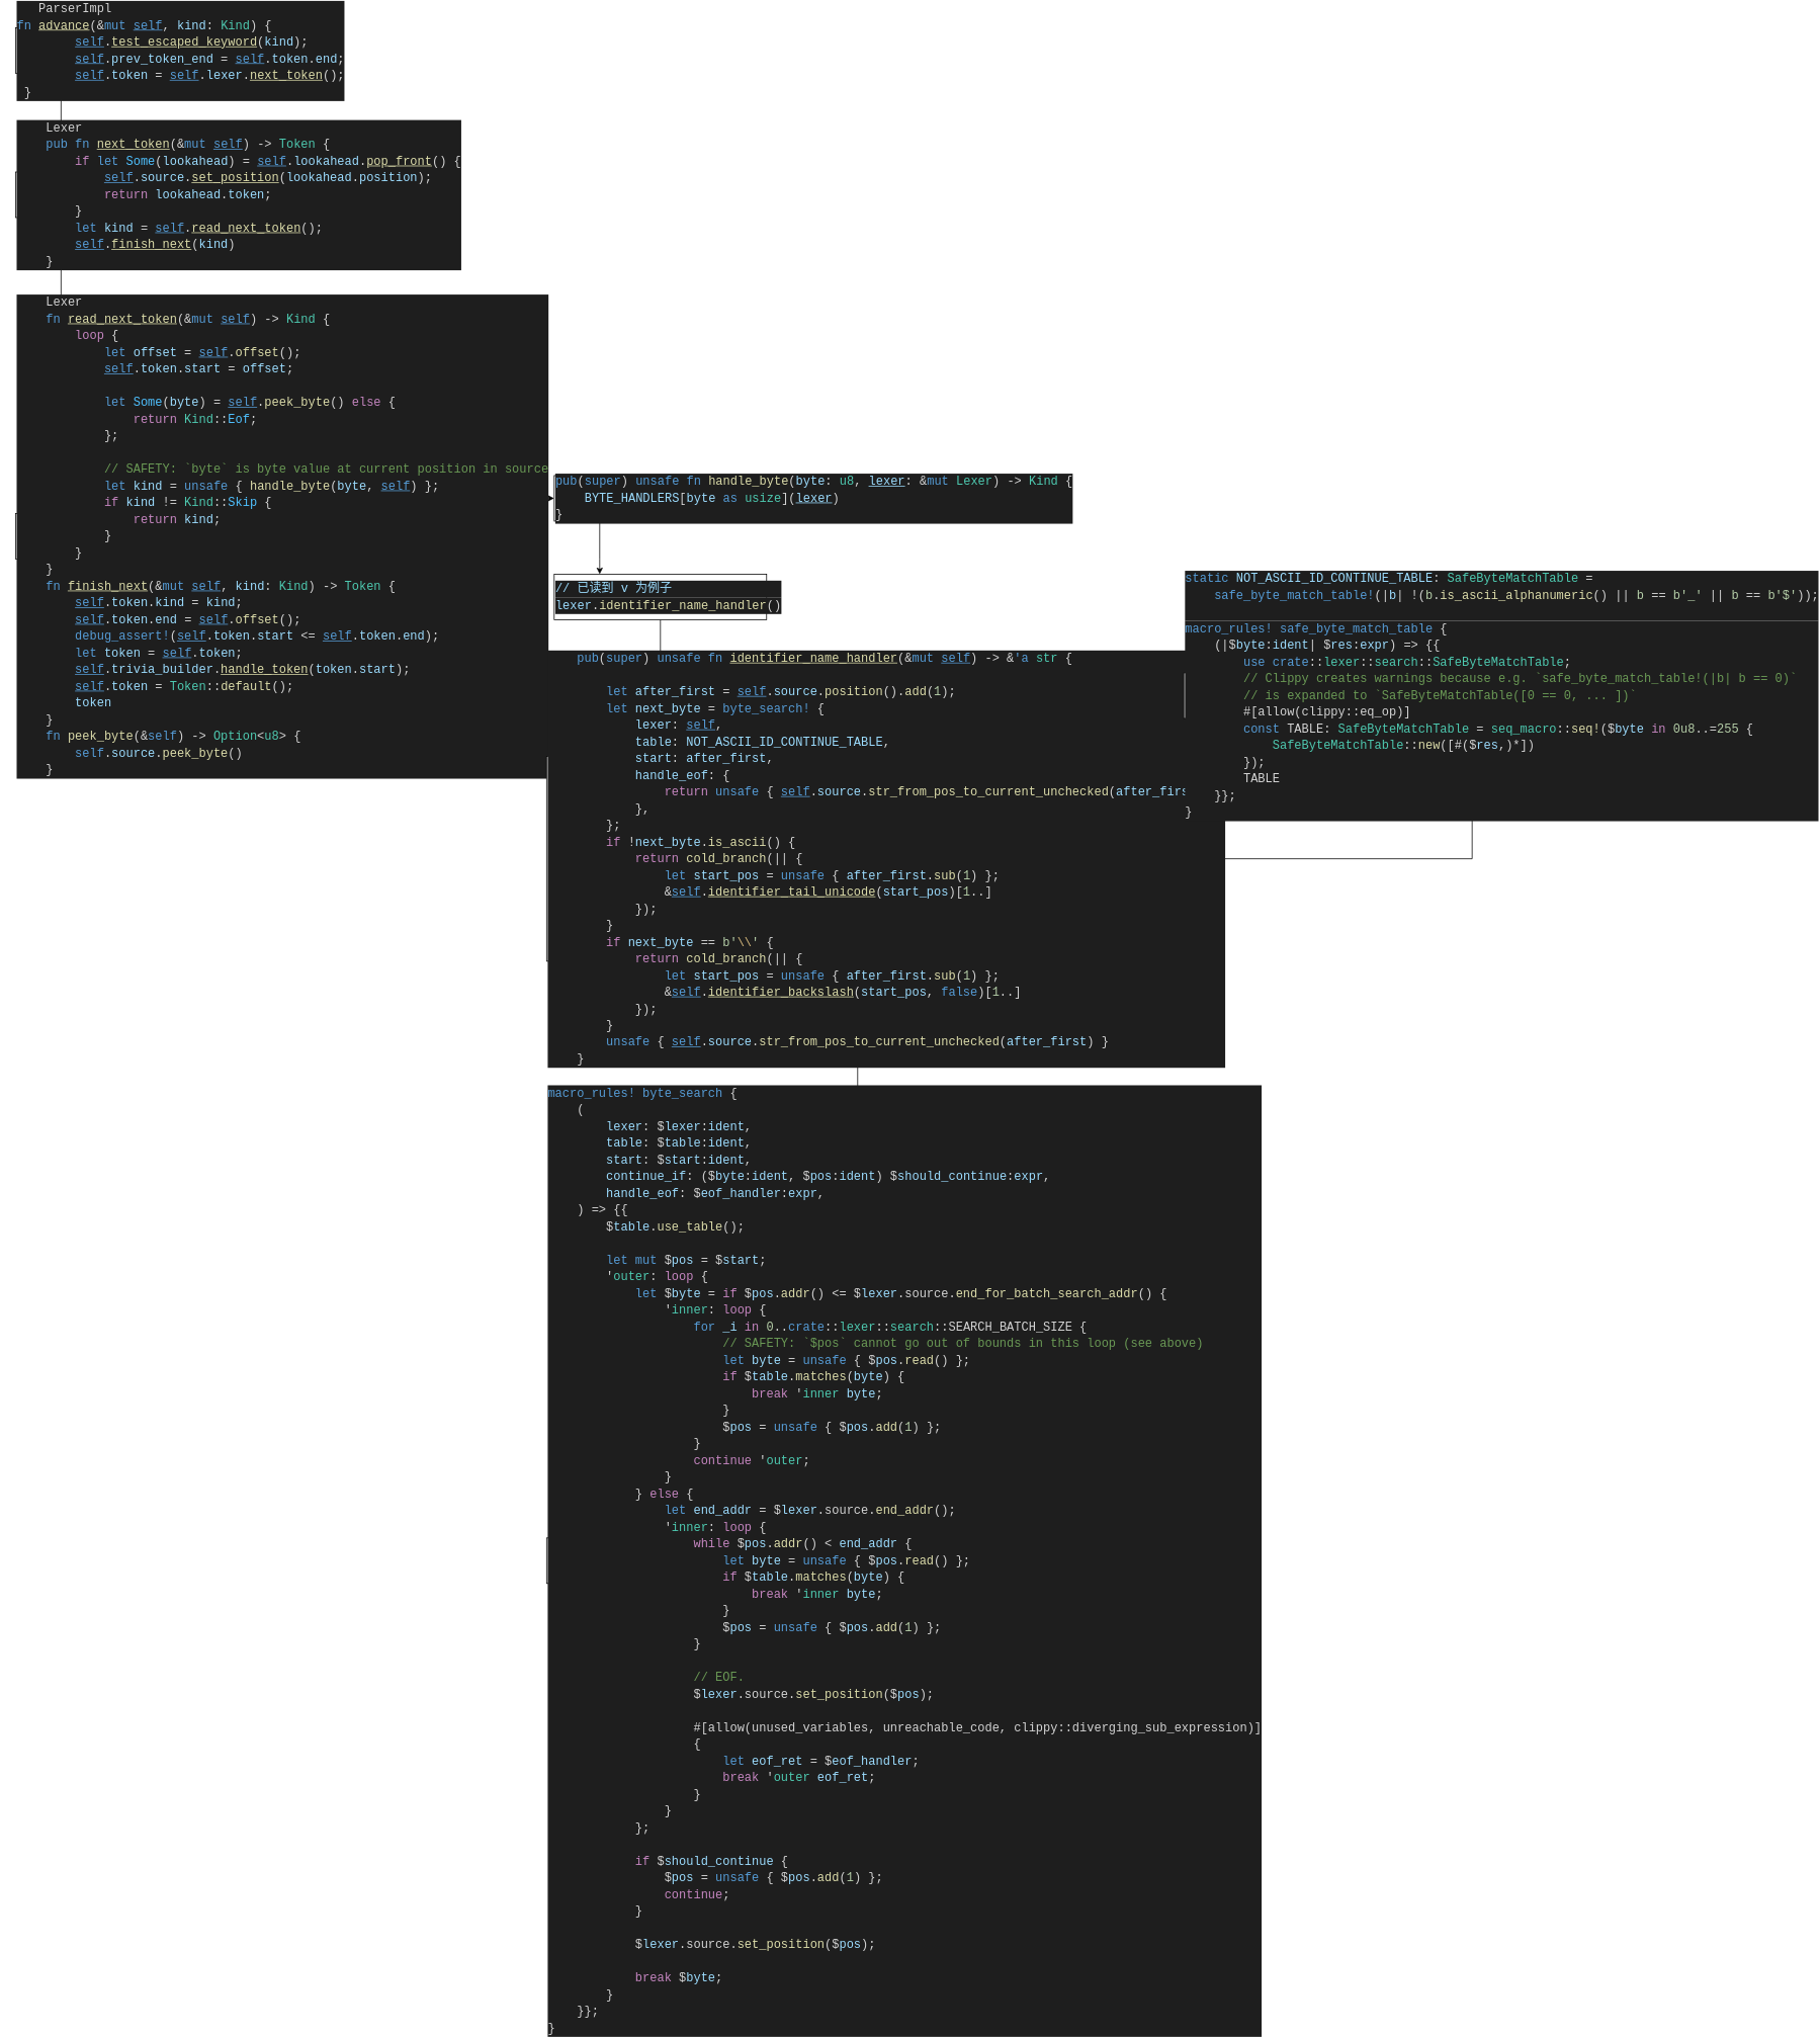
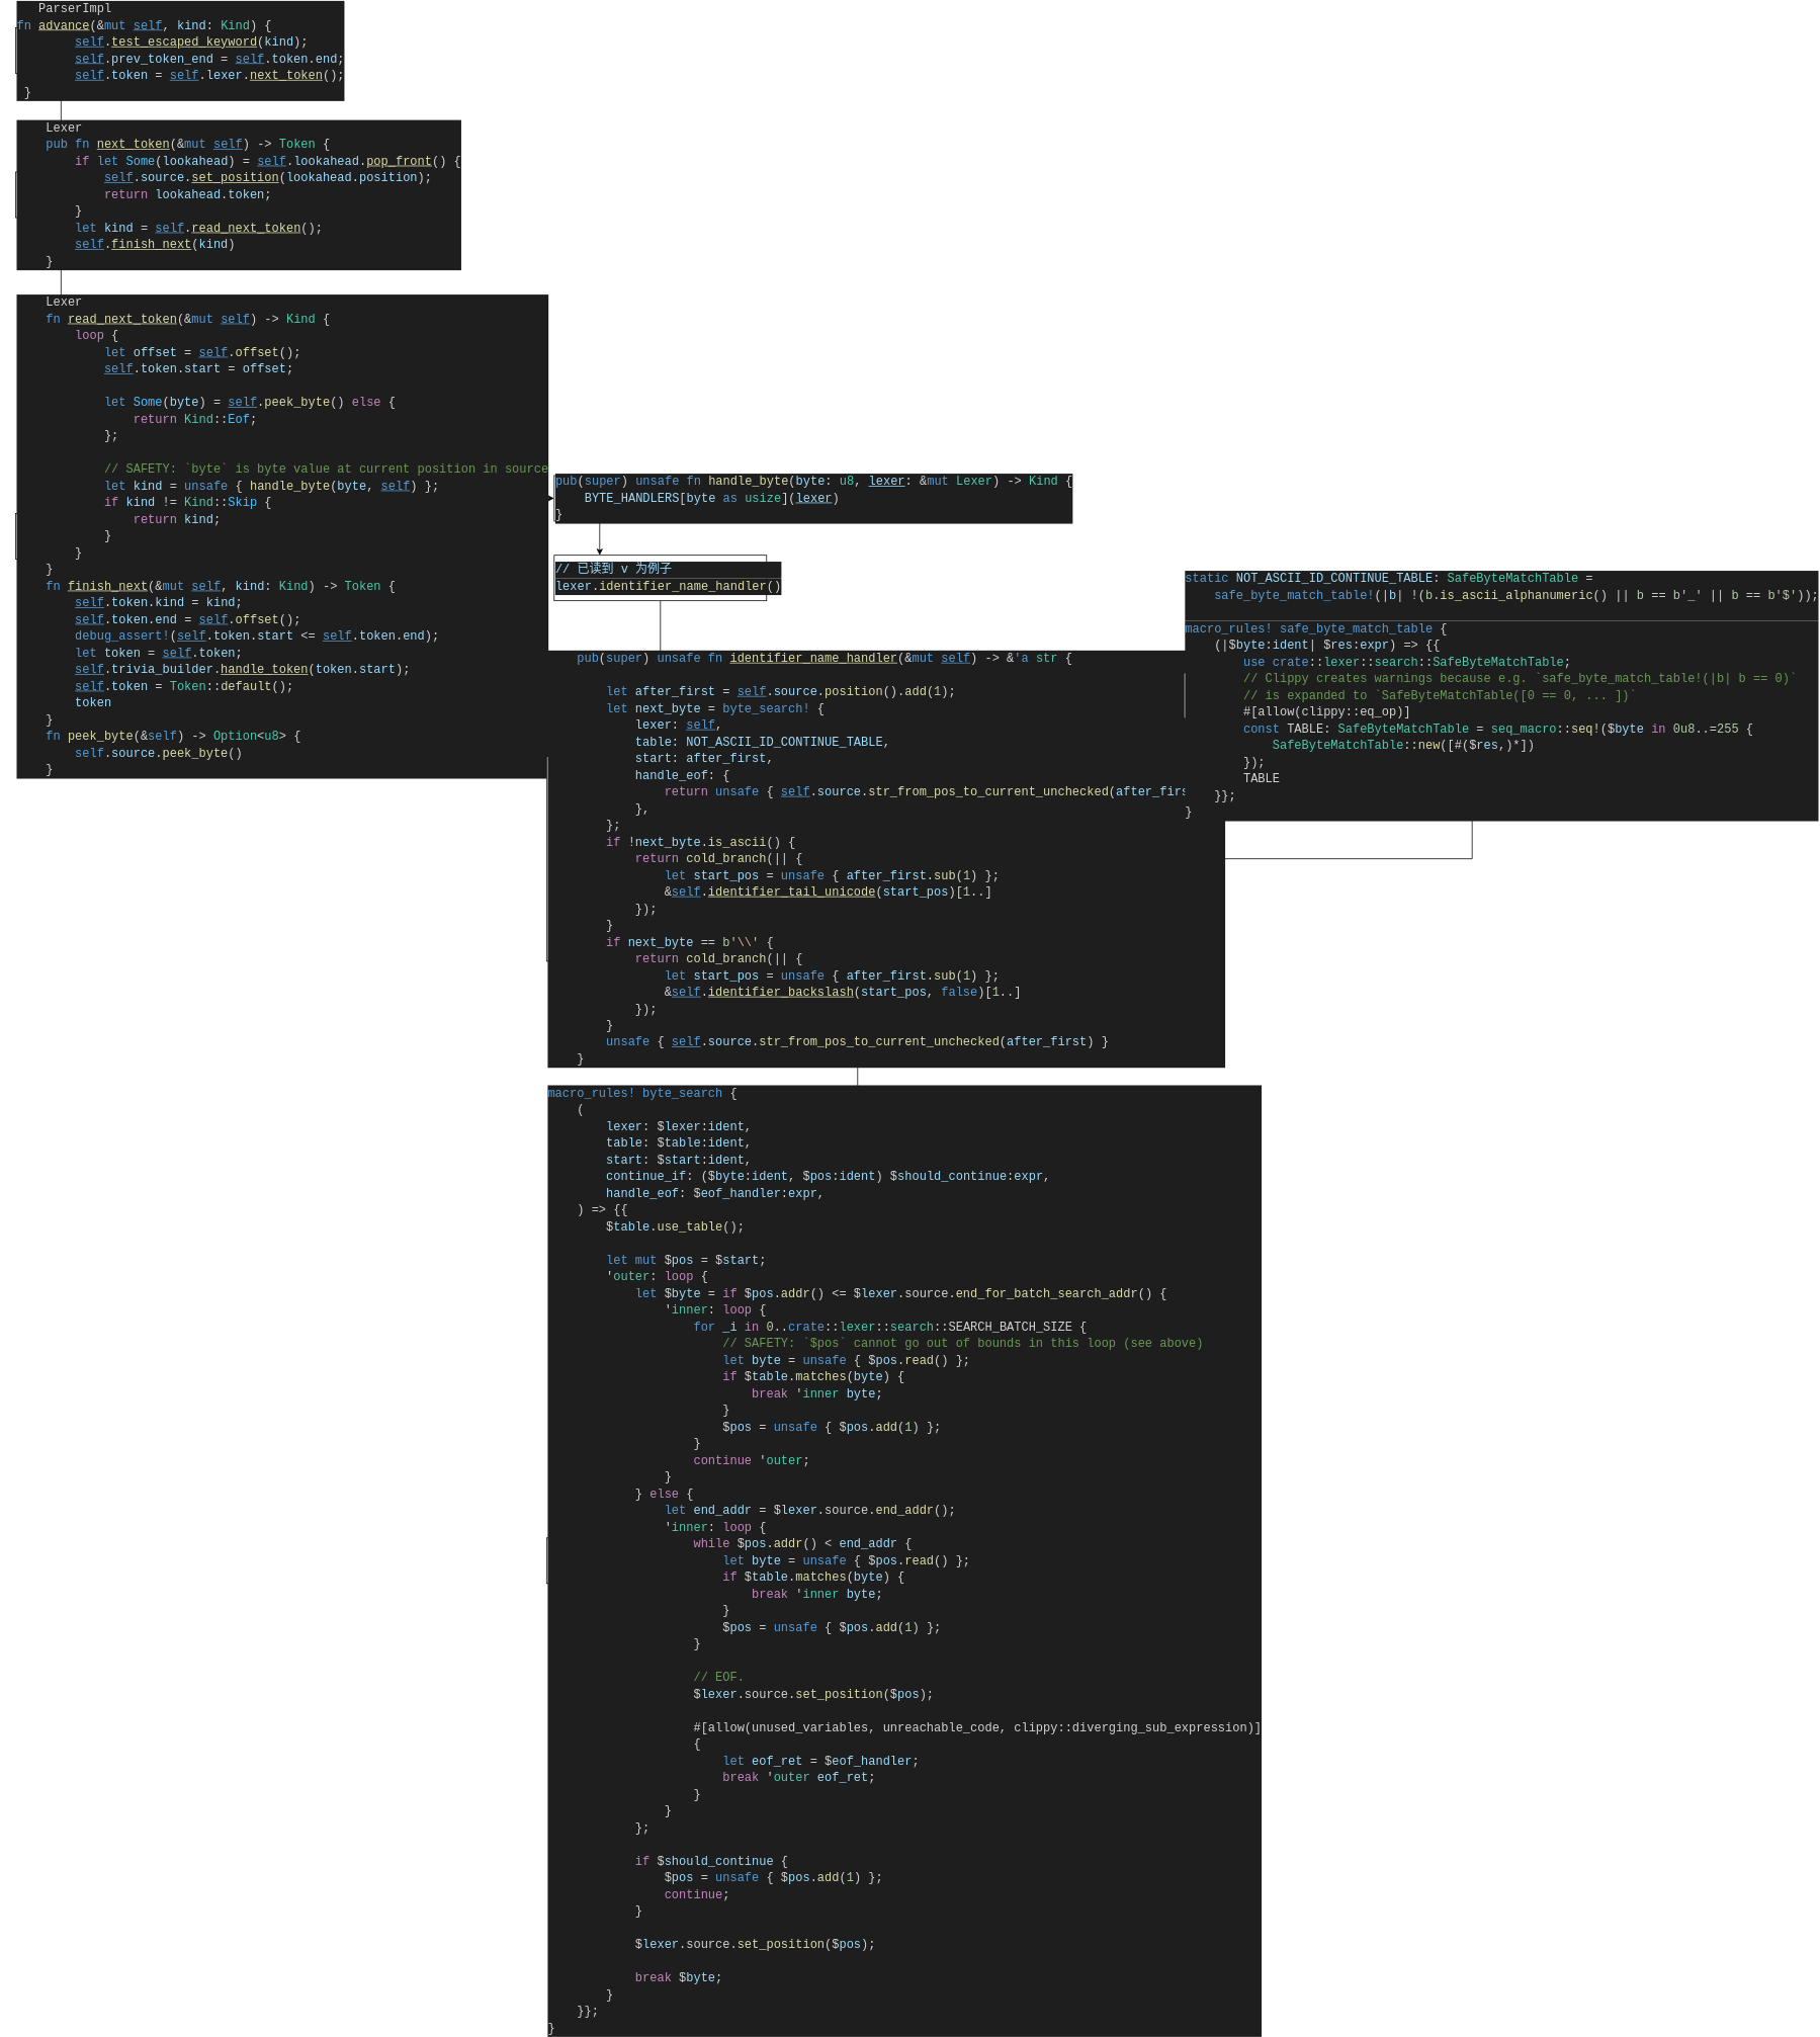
- <mxCell id="11" value="&lt;div style=&quot;background-color: rgb(30, 30, 30); font-family: Consolas, &amp;quot;Courier New&amp;quot;, monospace; font-size: 16px; line-height: 22px; white-space: pre;&quot;&gt;&lt;font color=&quot;#9cdcfe&quot;&gt;// 已读到 v 为例子&lt;/font&gt;&lt;/div&gt;&lt;div style=&quot;color: rgb(212, 212, 212); background-color: rgb(30, 30, 30); font-family: Consolas, &amp;quot;Courier New&amp;quot;, monospace; font-size: 16px; line-height: 22px; white-space: pre;&quot;&gt;&lt;span style=&quot;color: #9cdcfe;&quot;&gt;lexer&lt;/span&gt;.&lt;span style=&quot;color: #dcdcaa;&quot;&gt;identifier_name_handler&lt;/span&gt;()&lt;/div&gt;" style="whiteSpace=wrap;html=1;align=left;rounded=0;" parent="1" vertex="1"><mxGeometry x="730" y="740" width="280" height="60" as="geometry" /></mxCell>
+ <mxCell id="11" value="&lt;div style=&quot;background-color: rgb(30, 30, 30); font-family: Consolas, &amp;quot;Courier New&amp;quot;, monospace; font-size: 16px; line-height: 22px; white-space: pre;&quot;&gt;&lt;font color=&quot;#9cdcfe&quot;&gt;// 已读到 v 为例子&lt;/font&gt;&lt;/div&gt;&lt;div style=&quot;color: rgb(212, 212, 212); background-color: rgb(30, 30, 30); font-family: Consolas, &amp;quot;Courier New&amp;quot;, monospace; font-size: 16px; line-height: 22px; white-space: pre;&quot;&gt;&lt;span style=&quot;color: #9cdcfe;&quot;&gt;lexer&lt;/span&gt;.&lt;span style=&quot;color: #dcdcaa;&quot;&gt;identifier_name_handler&lt;/span&gt;()&lt;/div&gt;" style="whiteSpace=wrap;html=1;align=left;rounded=0;" parent="1" vertex="1"><mxGeometry x="730" y="715" width="280" height="60" as="geometry" /></mxCell>
